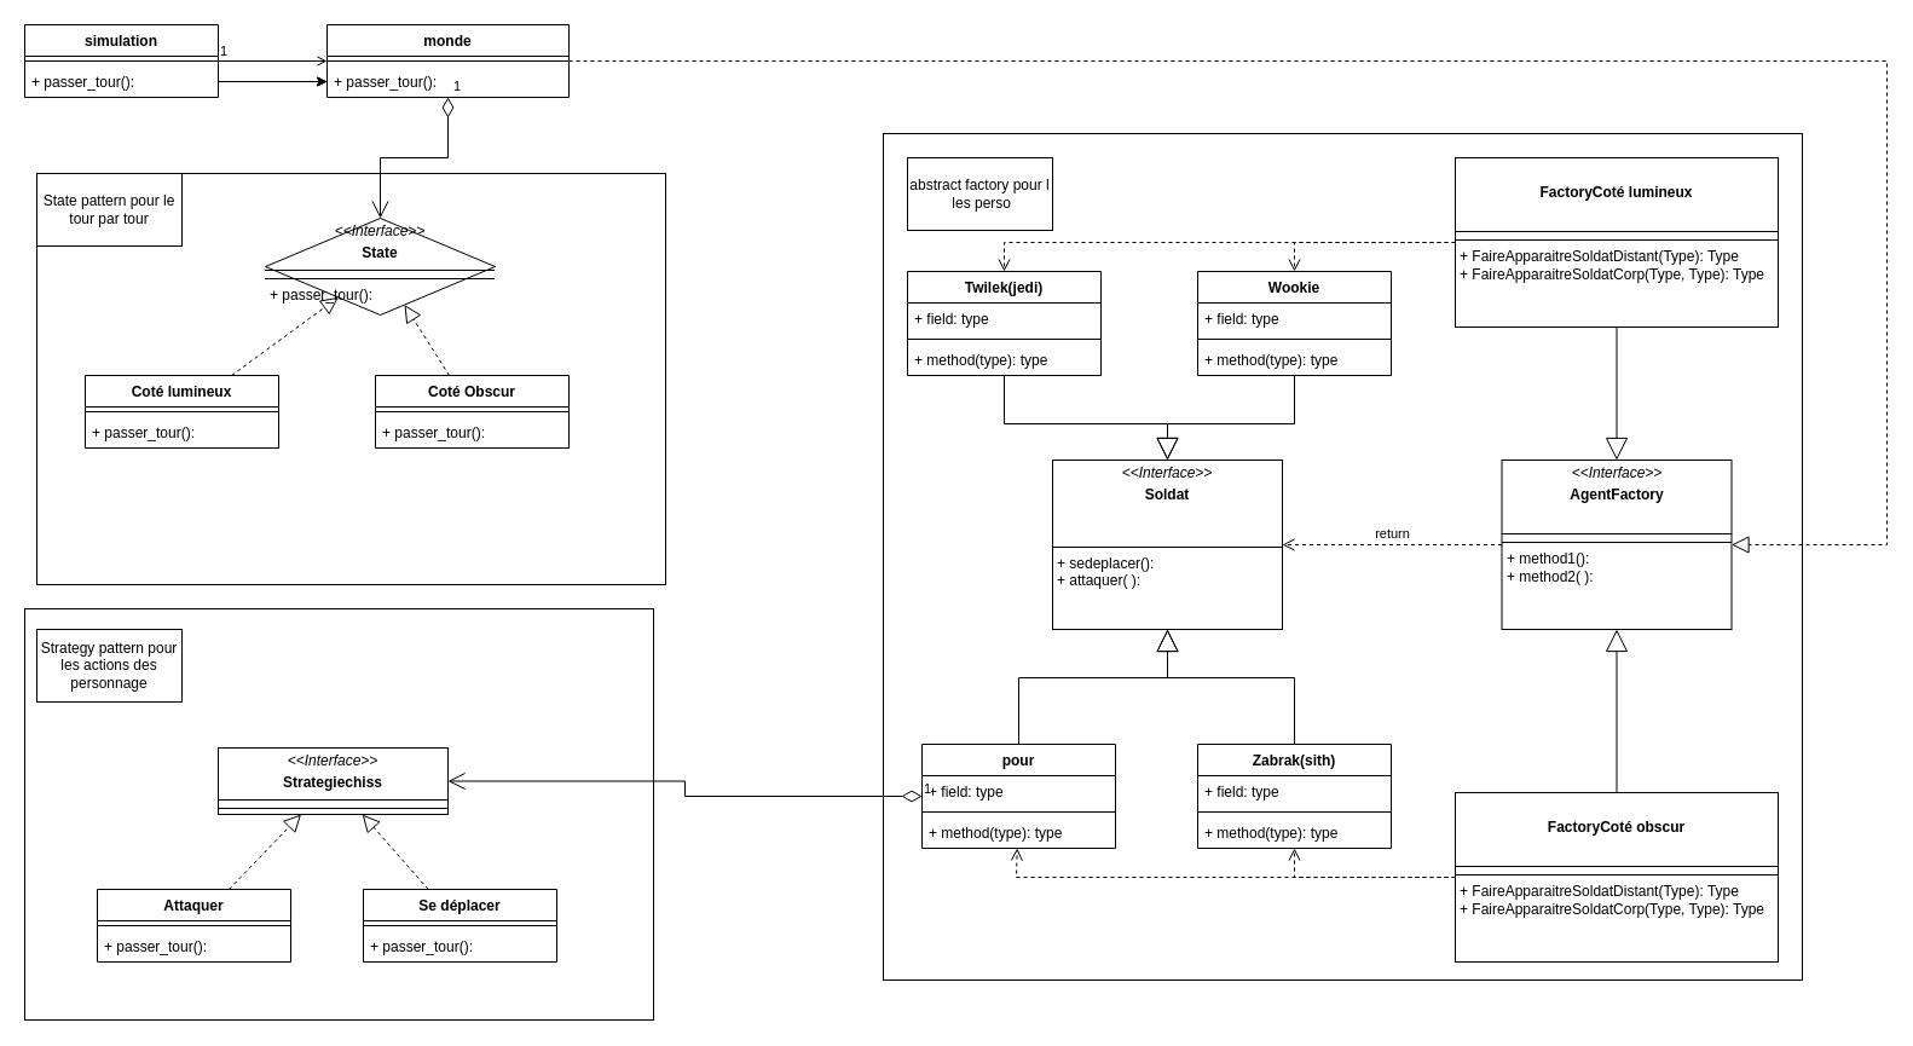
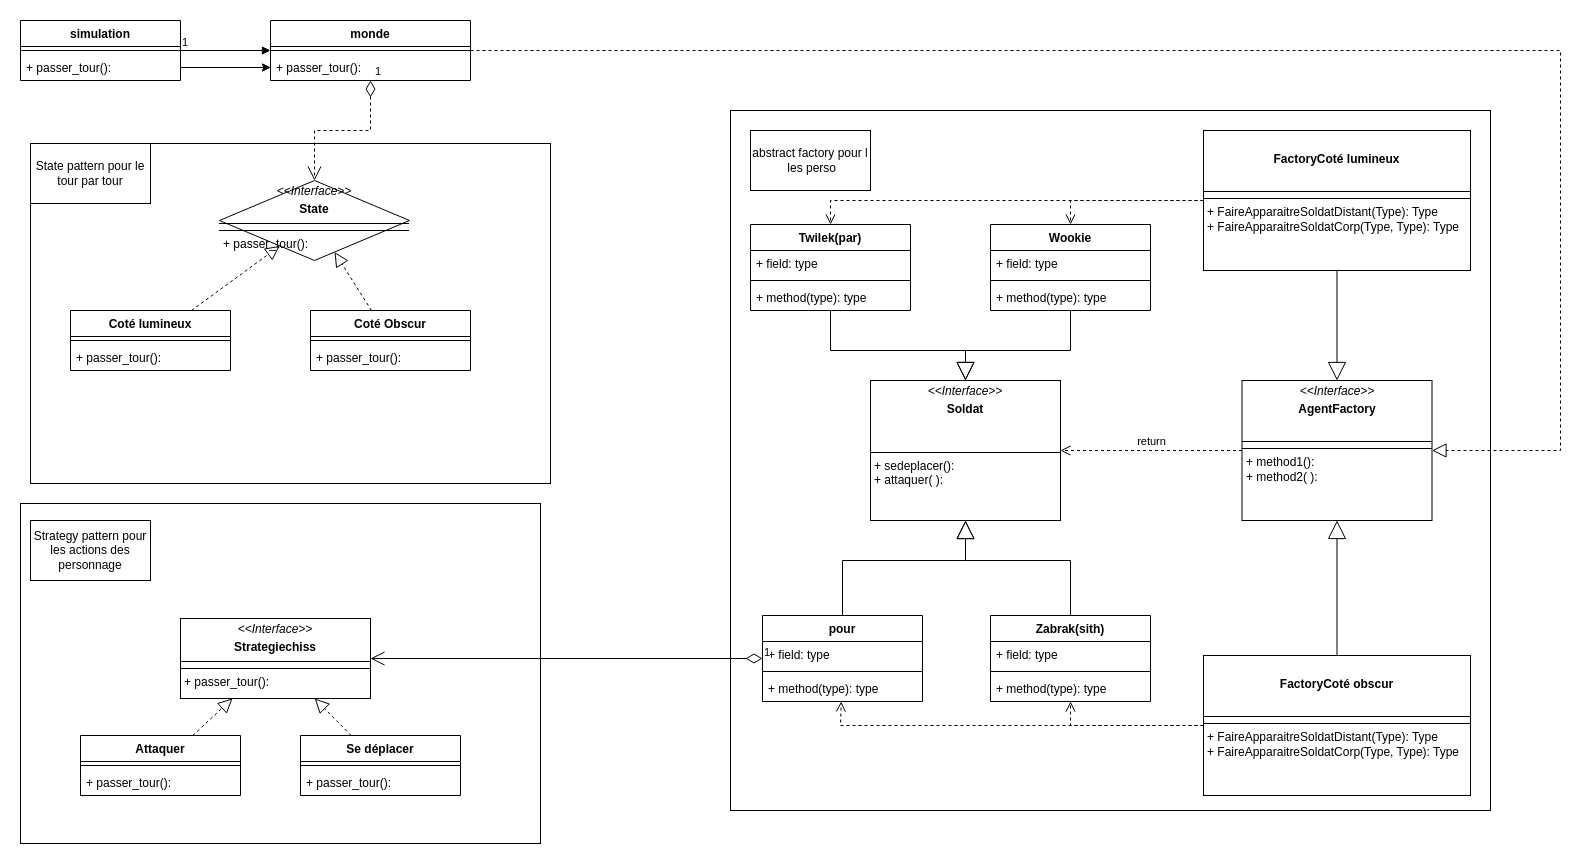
- <mxCell id="64" value="" style="endArrow=open;endFill=1;html=1;edgeStyle=orthogonalEdgeStyle;align=left;verticalAlign=top;rounded=0;" edge="1" parent="1" source="2" target="5"><mxGeometry x="-1" relative="1" as="geometry"><mxPoint x="960" y="270" as="sourcePoint" /><mxPoint x="1120" y="270" as="targetPoint" /></mxGeometry></mxCell>
+ <mxCell id="64" value="" style="endArrow=block;endFill=1;html=1;edgeStyle=orthogonalEdgeStyle;align=left;verticalAlign=top;rounded=0;" edge="1" parent="1" source="2" target="5"><mxGeometry x="-1" relative="1" as="geometry"><mxPoint x="960" y="270" as="sourcePoint" /><mxPoint x="1120" y="270" as="targetPoint" /></mxGeometry></mxCell>
- <mxCell id="40" value="1" style="endArrow=open;html=1;endSize=12;startArrow=diamondThin;startSize=14;startFill=0;edgeStyle=orthogonalEdgeStyle;align=left;verticalAlign=bottom;rounded=0;" edge="1" parent="1" source="5" target="39"><mxGeometry x="-1" y="3" relative="1" as="geometry"><mxPoint x="750" y="340" as="sourcePoint" /><mxPoint x="910" y="340" as="targetPoint" /></mxGeometry></mxCell>
+ <mxCell id="40" value="1" style="endArrow=open;html=1;endSize=12;startArrow=diamondThin;startSize=14;startFill=0;edgeStyle=orthogonalEdgeStyle;align=left;verticalAlign=bottom;rounded=0;dashed=1;" edge="1" parent="1" source="5" target="39"><mxGeometry x="-1" y="3" relative="1" as="geometry"><mxPoint x="750" y="340" as="sourcePoint" /><mxPoint x="910" y="340" as="targetPoint" /></mxGeometry></mxCell>
- <mxCell id="17" value="Twilek(jedi)" style="swimlane;fontStyle=1;align=center;verticalAlign=top;childLayout=stackLayout;horizontal=1;startSize=26;horizontalStack=0;resizeParent=1;resizeParentMax=0;resizeLast=0;collapsible=1;marginBottom=0;whiteSpace=wrap;html=1;" vertex="1" parent="1"><mxGeometry x="750" y="224" width="160" height="86" as="geometry" /></mxCell>
+ <mxCell id="17" value="Twilek(par)" style="swimlane;fontStyle=1;align=center;verticalAlign=top;childLayout=stackLayout;horizontal=1;startSize=26;horizontalStack=0;resizeParent=1;resizeParentMax=0;resizeLast=0;collapsible=1;marginBottom=0;whiteSpace=wrap;html=1;" vertex="1" parent="1"><mxGeometry x="750" y="224" width="160" height="86" as="geometry" /></mxCell>
- <mxCell id="53" value="&lt;p style=&quot;margin:0px;margin-top:4px;text-align:center;&quot;&gt;&lt;i&gt;&amp;lt;&amp;lt;Interface&amp;gt;&amp;gt;&lt;/i&gt;&lt;b&gt;&lt;br&gt;&lt;/b&gt;&lt;/p&gt;&lt;p style=&quot;margin:0px;margin-top:4px;text-align:center;&quot;&gt;&lt;b&gt;Strategiechiss&lt;/b&gt;&lt;br&gt;&lt;/p&gt;&lt;hr style=&quot;border-style:solid;&quot; size=&quot;1&quot;&gt;&lt;hr style=&quot;border-style:solid;&quot; size=&quot;1&quot;&gt;&lt;p style=&quot;margin:0px;margin-left:4px;&quot;&gt;+ passer_tour(): &lt;br&gt;&lt;br&gt;&lt;/p&gt;" style="verticalAlign=top;align=left;overflow=fill;html=1;whiteSpace=wrap;" vertex="1" parent="1"><mxGeometry x="180" y="618" width="190" height="55" as="geometry" /></mxCell>
+ <mxCell id="53" value="&lt;p style=&quot;margin:0px;margin-top:4px;text-align:center;&quot;&gt;&lt;i&gt;&amp;lt;&amp;lt;Interface&amp;gt;&amp;gt;&lt;/i&gt;&lt;b&gt;&lt;br&gt;&lt;/b&gt;&lt;/p&gt;&lt;p style=&quot;margin:0px;margin-top:4px;text-align:center;&quot;&gt;&lt;b&gt;Strategiechiss&lt;/b&gt;&lt;br&gt;&lt;/p&gt;&lt;hr style=&quot;border-style:solid;&quot; size=&quot;1&quot;&gt;&lt;hr style=&quot;border-style:solid;&quot; size=&quot;1&quot;&gt;&lt;p style=&quot;margin:0px;margin-left:4px;&quot;&gt;+ passer_tour(): &lt;br&gt;&lt;br&gt;&lt;/p&gt;" style="verticalAlign=top;align=left;overflow=fill;html=1;whiteSpace=wrap;" vertex="1" parent="1"><mxGeometry x="180" y="618" width="190" height="80" as="geometry" /></mxCell>
